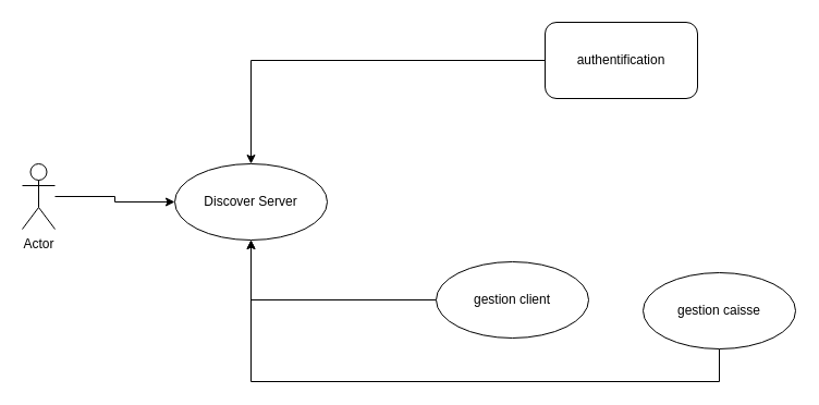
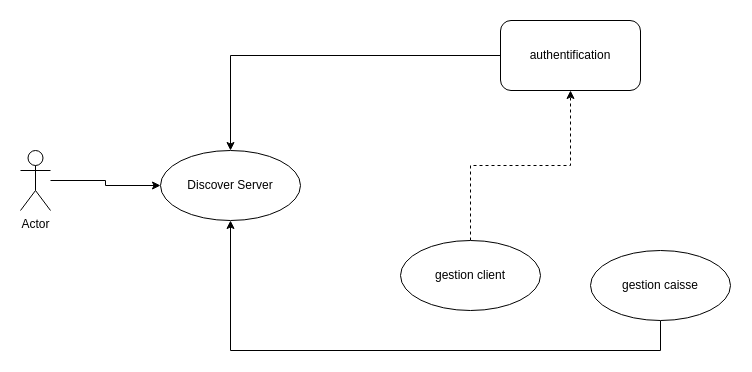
+ <mxCell id="2" style="edgeStyle=orthogonalEdgeStyle;rounded=0;orthogonalLoop=1;jettySize=auto;html=1;dashed=1;" parent="1" source="4" target="10" edge="1"><mxGeometry relative="1" as="geometry" /></mxCell>
- <mxCell id="3" style="edgeStyle=orthogonalEdgeStyle;rounded=0;orthogonalLoop=1;jettySize=auto;html=1;" edge="1" parent="1" source="4" target="11"><mxGeometry relative="1" as="geometry"><mxPoint x="240" y="230" as="targetPoint" /></mxGeometry></mxCell>
